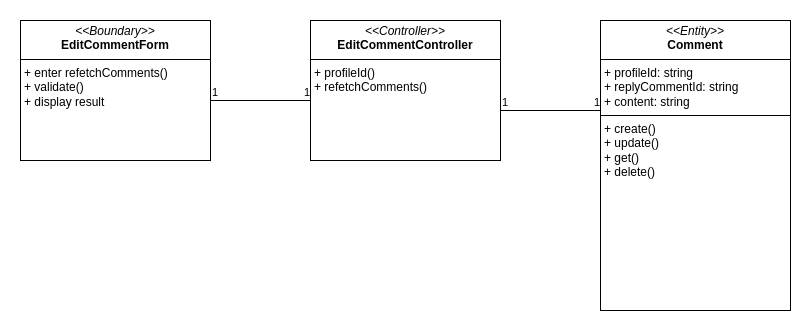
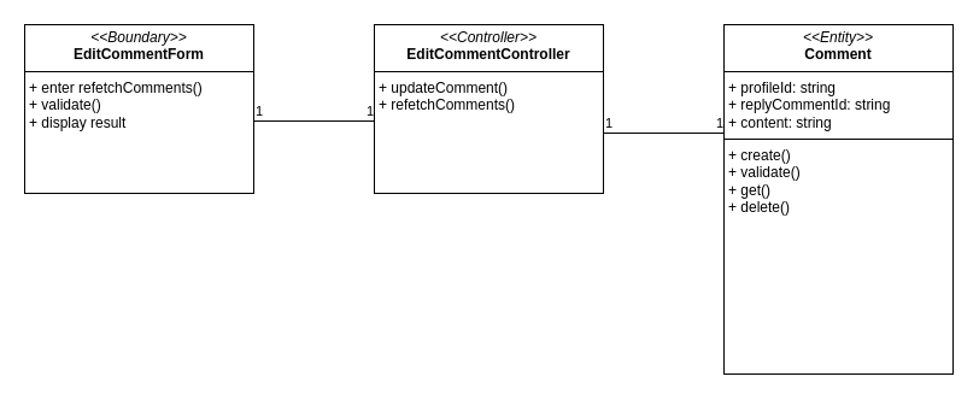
- <mxCell id="4" value="&lt;p style=&quot;margin:0px;margin-top:4px;text-align:center;&quot;&gt;&lt;i&gt;&amp;lt;&amp;lt;Controller&amp;gt;&amp;gt;&lt;/i&gt;&lt;br&gt;&lt;b&gt;EditCommentController&lt;/b&gt;&lt;/p&gt;&lt;hr size=&quot;1&quot; style=&quot;border-style:solid;&quot;&gt;&lt;p style=&quot;margin:0px;margin-left:4px;&quot;&gt;+ profileId()&lt;br&gt;&lt;/p&gt;&lt;p style=&quot;margin:0px;margin-left:4px;&quot;&gt;+ refetchComments()&lt;/p&gt;" style="verticalAlign=top;align=left;overflow=fill;html=1;whiteSpace=wrap;" vertex="1" parent="1"><mxGeometry x="310" y="20" width="190" height="140" as="geometry" /></mxCell>
+ <mxCell id="4" value="&lt;p style=&quot;margin:0px;margin-top:4px;text-align:center;&quot;&gt;&lt;i&gt;&amp;lt;&amp;lt;Controller&amp;gt;&amp;gt;&lt;/i&gt;&lt;br&gt;&lt;b&gt;EditCommentController&lt;/b&gt;&lt;/p&gt;&lt;hr size=&quot;1&quot; style=&quot;border-style:solid;&quot;&gt;&lt;p style=&quot;margin:0px;margin-left:4px;&quot;&gt;+ updateComment()&lt;br&gt;&lt;/p&gt;&lt;p style=&quot;margin:0px;margin-left:4px;&quot;&gt;+ refetchComments()&lt;/p&gt;" style="verticalAlign=top;align=left;overflow=fill;html=1;whiteSpace=wrap;" vertex="1" parent="1"><mxGeometry x="310" y="20" width="190" height="140" as="geometry" /></mxCell>
- <mxCell id="2" value="&lt;p style=&quot;margin: 4px 0px 0px; text-align: center;&quot;&gt;&lt;i&gt;&amp;lt;&amp;lt;Entity&amp;gt;&amp;gt;&lt;/i&gt;&lt;br&gt;&lt;b&gt;Comment&lt;/b&gt;&lt;/p&gt;&lt;hr style=&quot;border-style: solid;&quot; size=&quot;1&quot;&gt;&lt;p style=&quot;margin: 0px 0px 0px 4px;&quot;&gt;+ profileId: string&lt;/p&gt;&lt;p style=&quot;margin: 0px 0px 0px 4px;&quot;&gt;+ replyCommentId: string&lt;/p&gt;&lt;p style=&quot;margin: 0px 0px 0px 4px;&quot;&gt;+ content: string&lt;/p&gt;&lt;hr style=&quot;border-style: solid;&quot; size=&quot;1&quot;&gt;&lt;p style=&quot;margin: 0px 0px 0px 4px;&quot;&gt;+ create()&lt;br&gt;&lt;/p&gt;&lt;p style=&quot;margin: 0px 0px 0px 4px;&quot;&gt;+ update()&lt;/p&gt;&lt;p style=&quot;margin: 0px 0px 0px 4px;&quot;&gt;+ get()&lt;/p&gt;&lt;p style=&quot;margin: 0px 0px 0px 4px;&quot;&gt;+ delete()&lt;/p&gt;" style="verticalAlign=top;align=left;overflow=fill;html=1;whiteSpace=wrap;" vertex="1" parent="1"><mxGeometry x="600" y="20" width="190" height="290" as="geometry" /></mxCell>
+ <mxCell id="2" value="&lt;p style=&quot;margin: 4px 0px 0px; text-align: center;&quot;&gt;&lt;i&gt;&amp;lt;&amp;lt;Entity&amp;gt;&amp;gt;&lt;/i&gt;&lt;br&gt;&lt;b&gt;Comment&lt;/b&gt;&lt;/p&gt;&lt;hr style=&quot;border-style: solid;&quot; size=&quot;1&quot;&gt;&lt;p style=&quot;margin: 0px 0px 0px 4px;&quot;&gt;+ profileId: string&lt;/p&gt;&lt;p style=&quot;margin: 0px 0px 0px 4px;&quot;&gt;+ replyCommentId: string&lt;/p&gt;&lt;p style=&quot;margin: 0px 0px 0px 4px;&quot;&gt;+ content: string&lt;/p&gt;&lt;hr style=&quot;border-style: solid;&quot; size=&quot;1&quot;&gt;&lt;p style=&quot;margin: 0px 0px 0px 4px;&quot;&gt;+ create()&lt;br&gt;&lt;/p&gt;&lt;p style=&quot;margin: 0px 0px 0px 4px;&quot;&gt;+ validate()&lt;/p&gt;&lt;p style=&quot;margin: 0px 0px 0px 4px;&quot;&gt;+ get()&lt;/p&gt;&lt;p style=&quot;margin: 0px 0px 0px 4px;&quot;&gt;+ delete()&lt;/p&gt;" style="verticalAlign=top;align=left;overflow=fill;html=1;whiteSpace=wrap;" vertex="1" parent="1"><mxGeometry x="600" y="20" width="190" height="290" as="geometry" /></mxCell>
